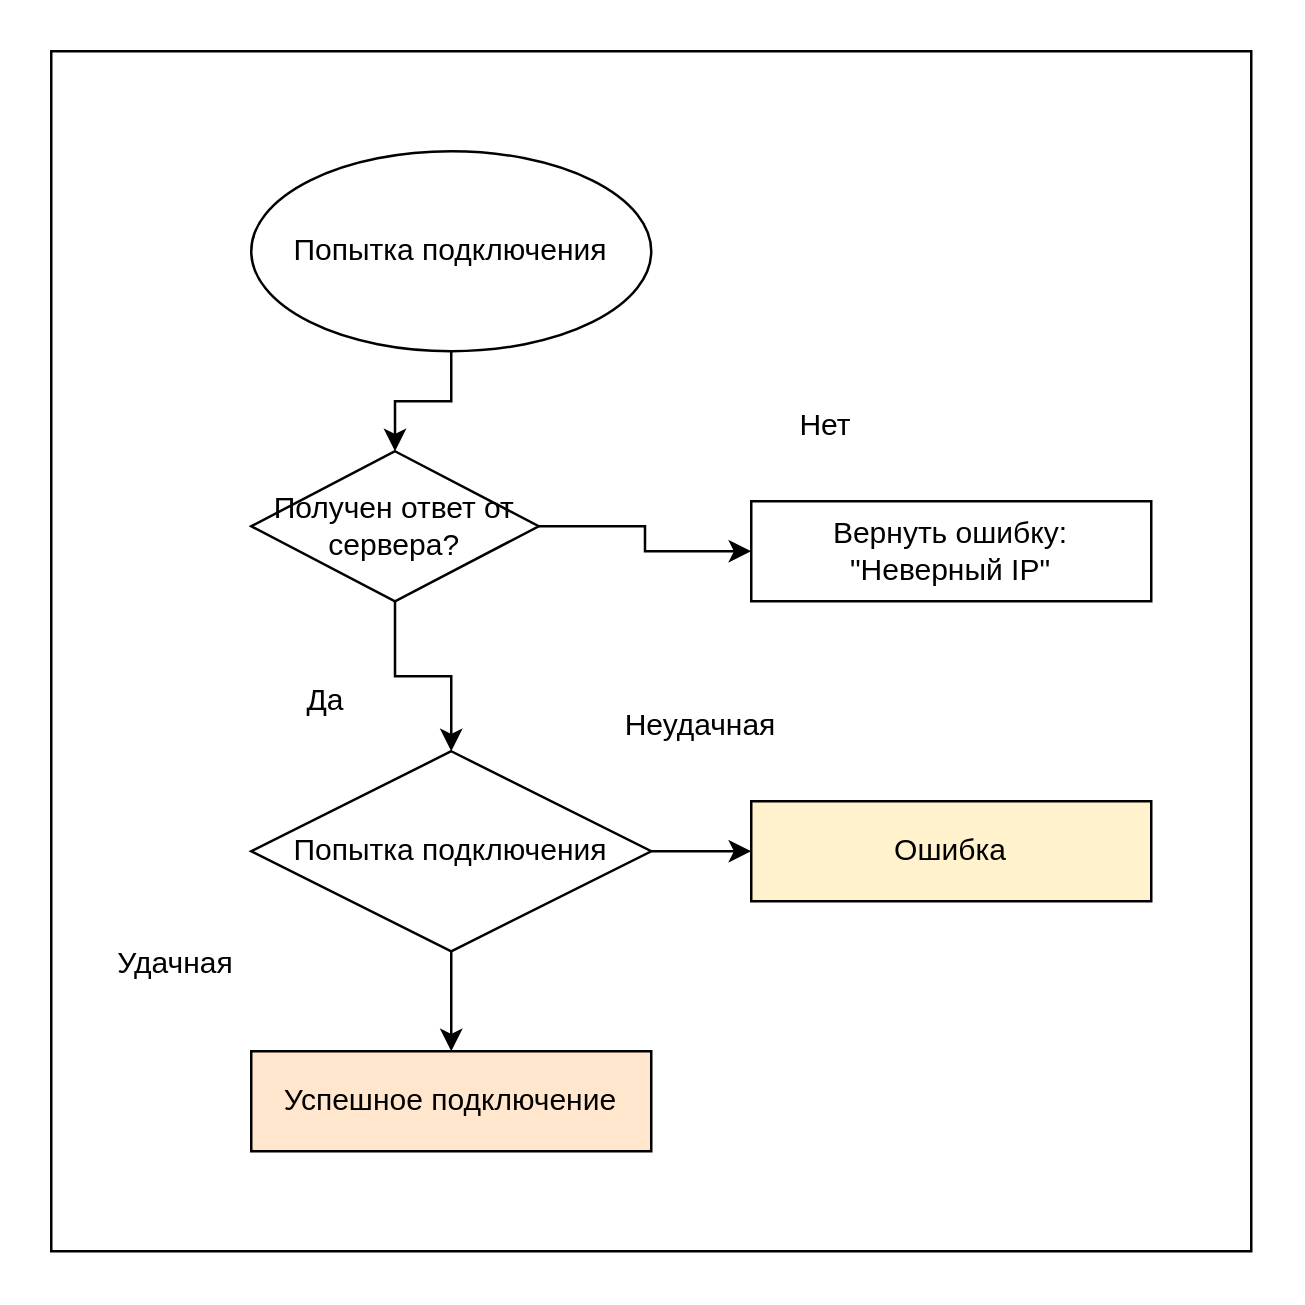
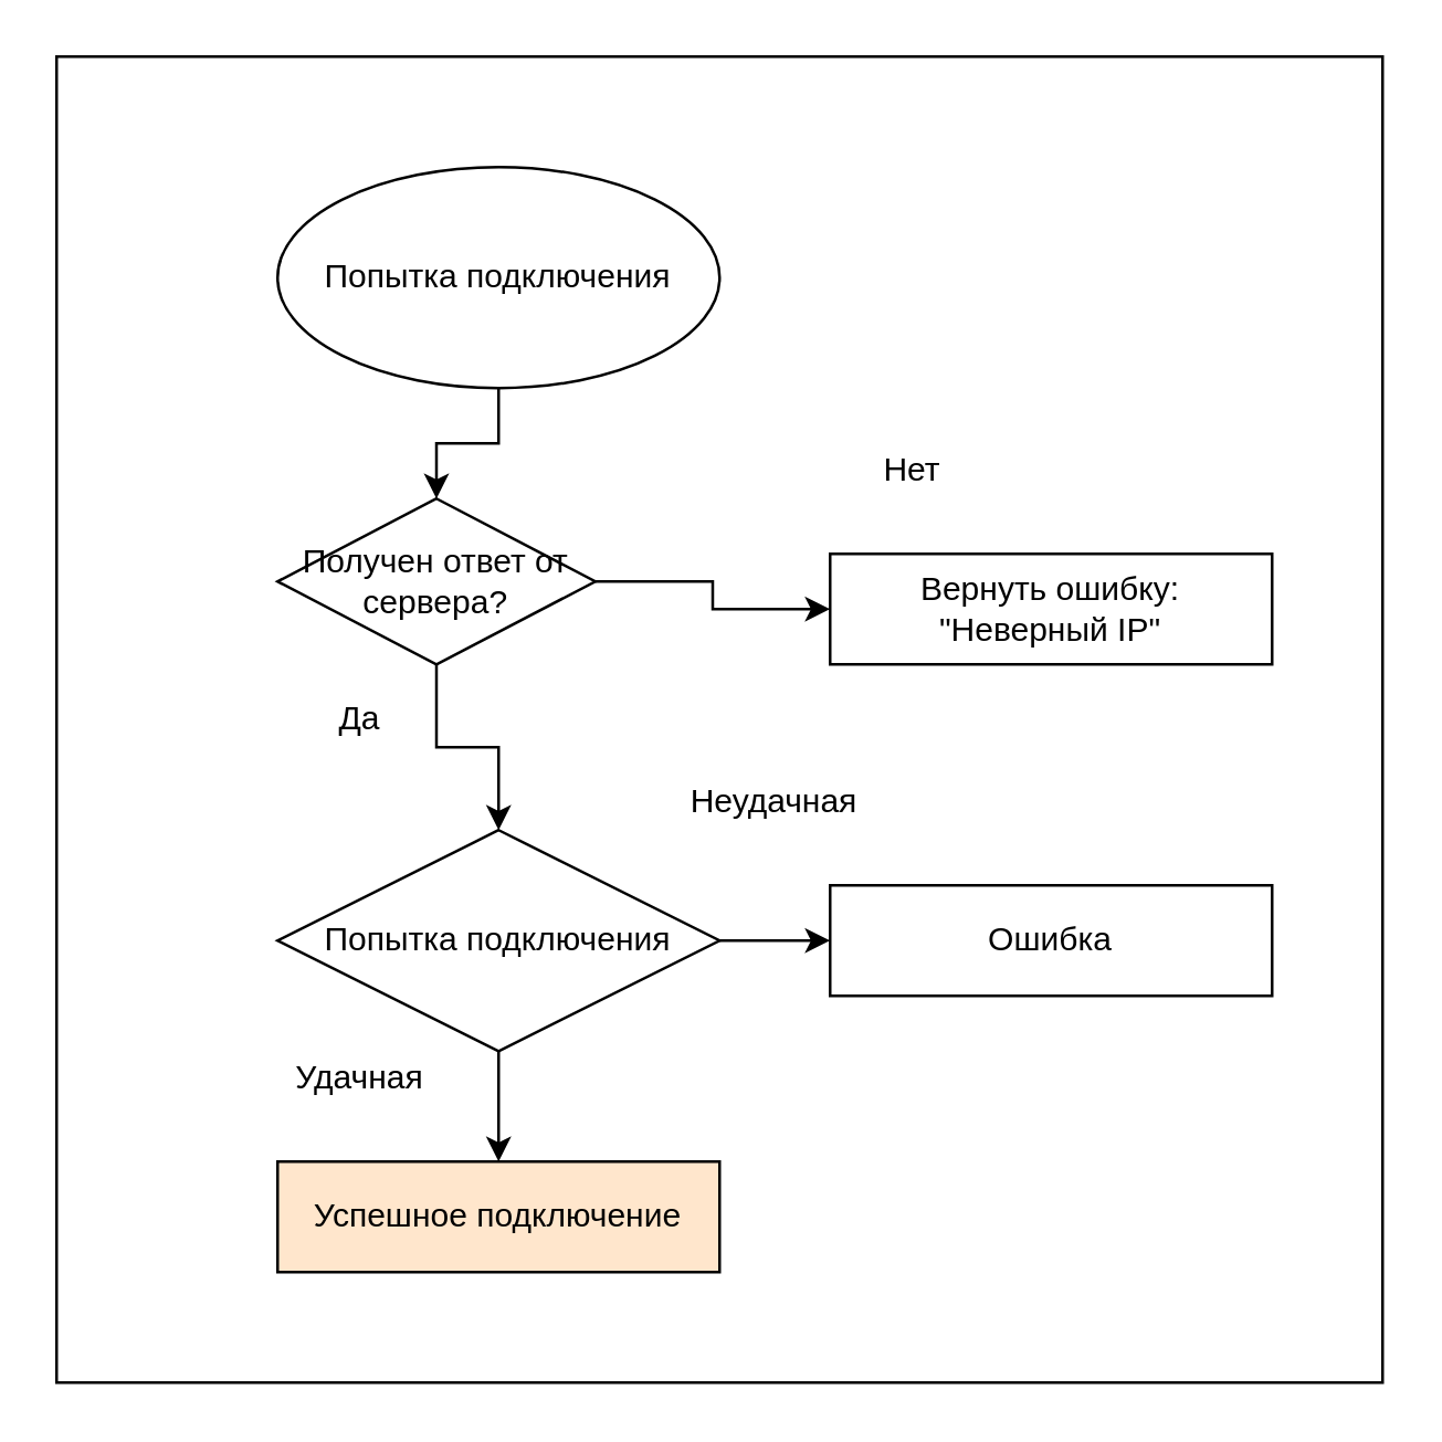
- <mxCell id="17" value="Да" style="text;html=1;strokeColor=none;fillColor=none;align=center;verticalAlign=middle;whiteSpace=wrap;rounded=0;" vertex="1" parent="1"><mxGeometry x="110" y="270" width="40" height="20" as="geometry" /></mxCell>
+ <mxCell id="17" value="Да" style="text;html=1;strokeColor=none;fillColor=none;align=center;verticalAlign=middle;whiteSpace=wrap;rounded=0;" vertex="1" parent="1"><mxGeometry x="110" y="250" width="40" height="20" as="geometry" /></mxCell>
- <mxCell id="12" value="Ошибка" style="rounded=0;whiteSpace=wrap;html=1;fillColor=#fff2cc;" vertex="1" parent="1"><mxGeometry x="300" y="320" width="160" height="40" as="geometry" /></mxCell>
+ <mxCell id="12" value="Ошибка" style="rounded=0;whiteSpace=wrap;html=1;" vertex="1" parent="1"><mxGeometry x="300" y="320" width="160" height="40" as="geometry" /></mxCell>
- <mxCell id="16" value="Удачная" style="text;html=1;strokeColor=none;fillColor=none;align=center;verticalAlign=middle;whiteSpace=wrap;rounded=0;" vertex="1" parent="1"><mxGeometry x="50" y="375" width="40" height="20" as="geometry" /></mxCell>
+ <mxCell id="16" value="Удачная" style="text;html=1;strokeColor=none;fillColor=none;align=center;verticalAlign=middle;whiteSpace=wrap;rounded=0;" vertex="1" parent="1"><mxGeometry x="110" y="380" width="40" height="20" as="geometry" /></mxCell>
